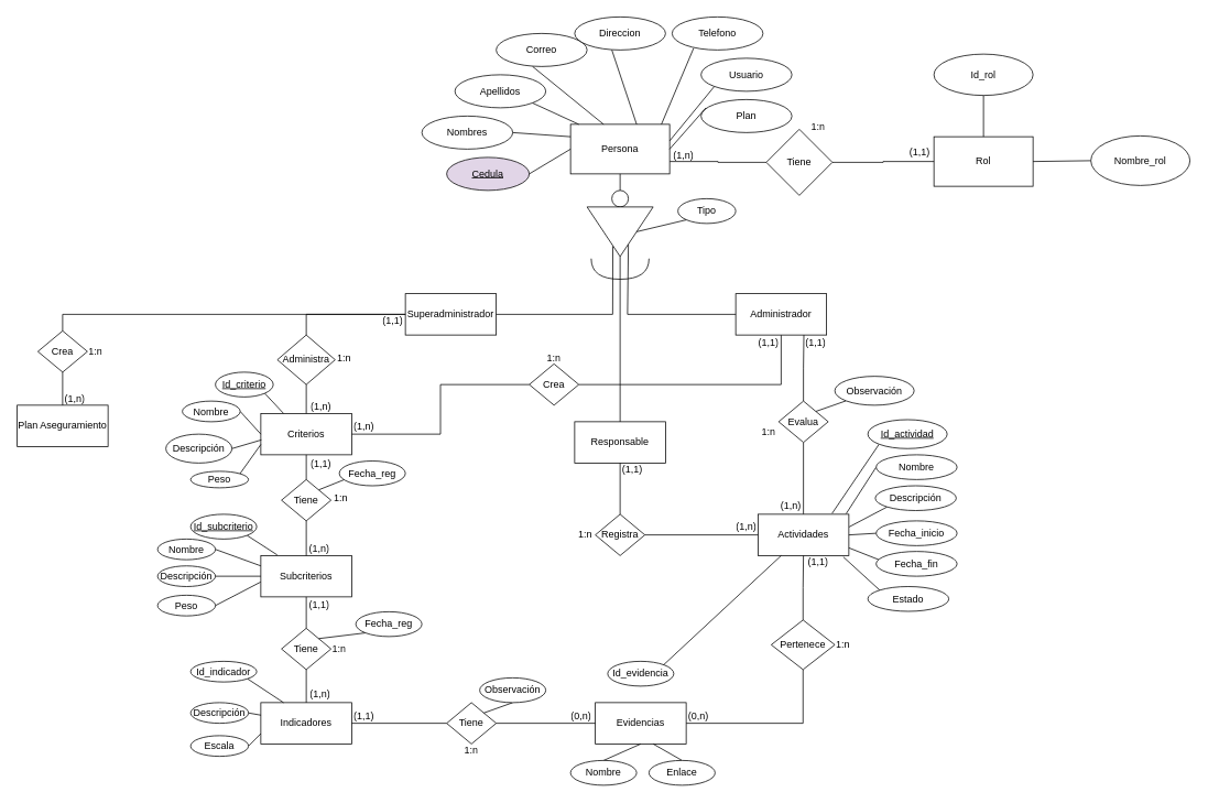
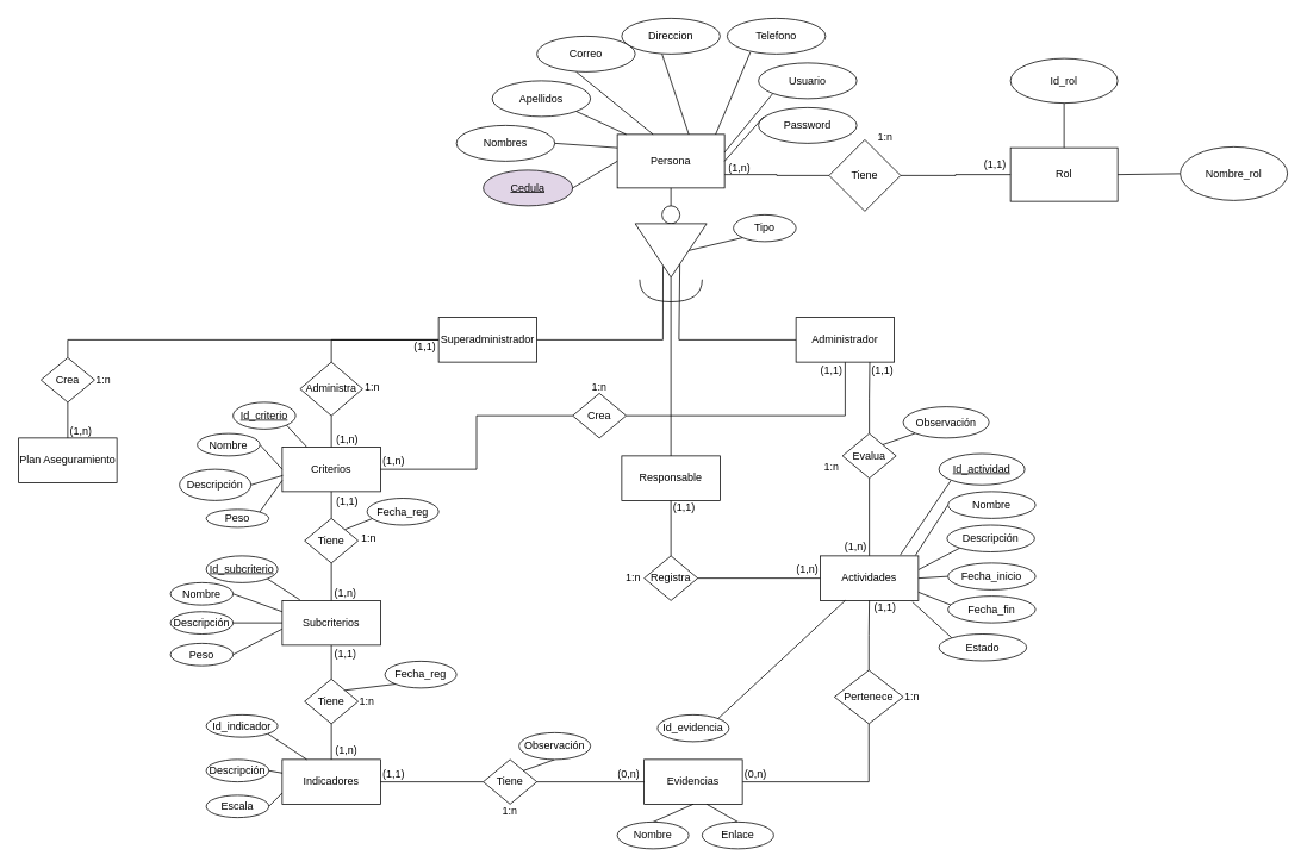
- <mxCell id="11" value="Plan" style="ellipse;whiteSpace=wrap;html=1;" parent="1" vertex="1"><mxGeometry x="848" y="120" width="110" height="40" as="geometry" /></mxCell>
+ <mxCell id="11" value="Password" style="ellipse;whiteSpace=wrap;html=1;" parent="1" vertex="1"><mxGeometry x="848" y="120" width="110" height="40" as="geometry" /></mxCell>
